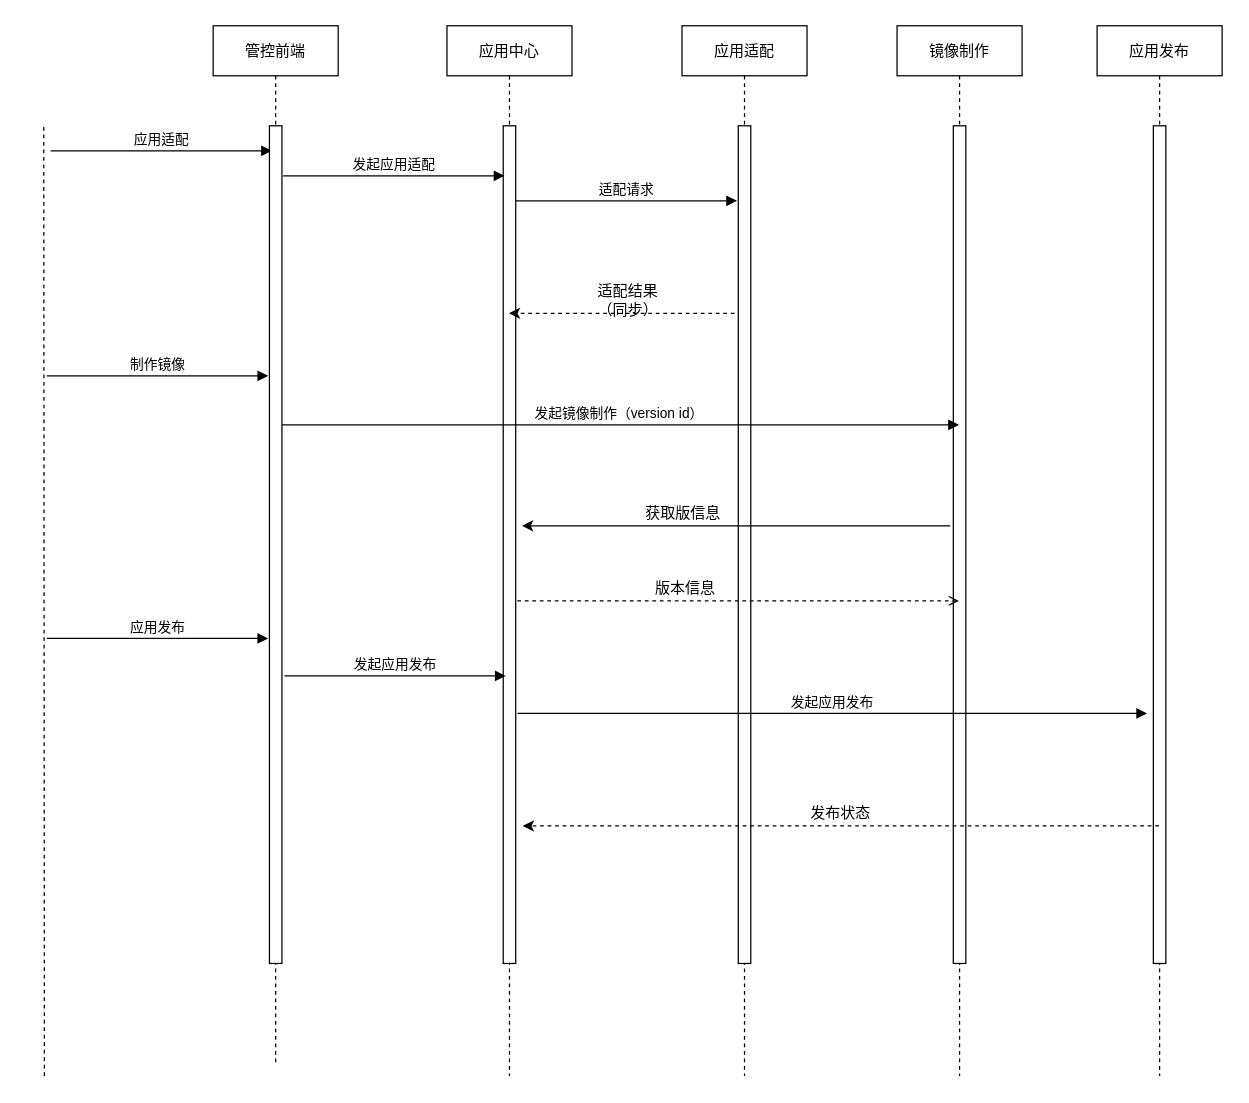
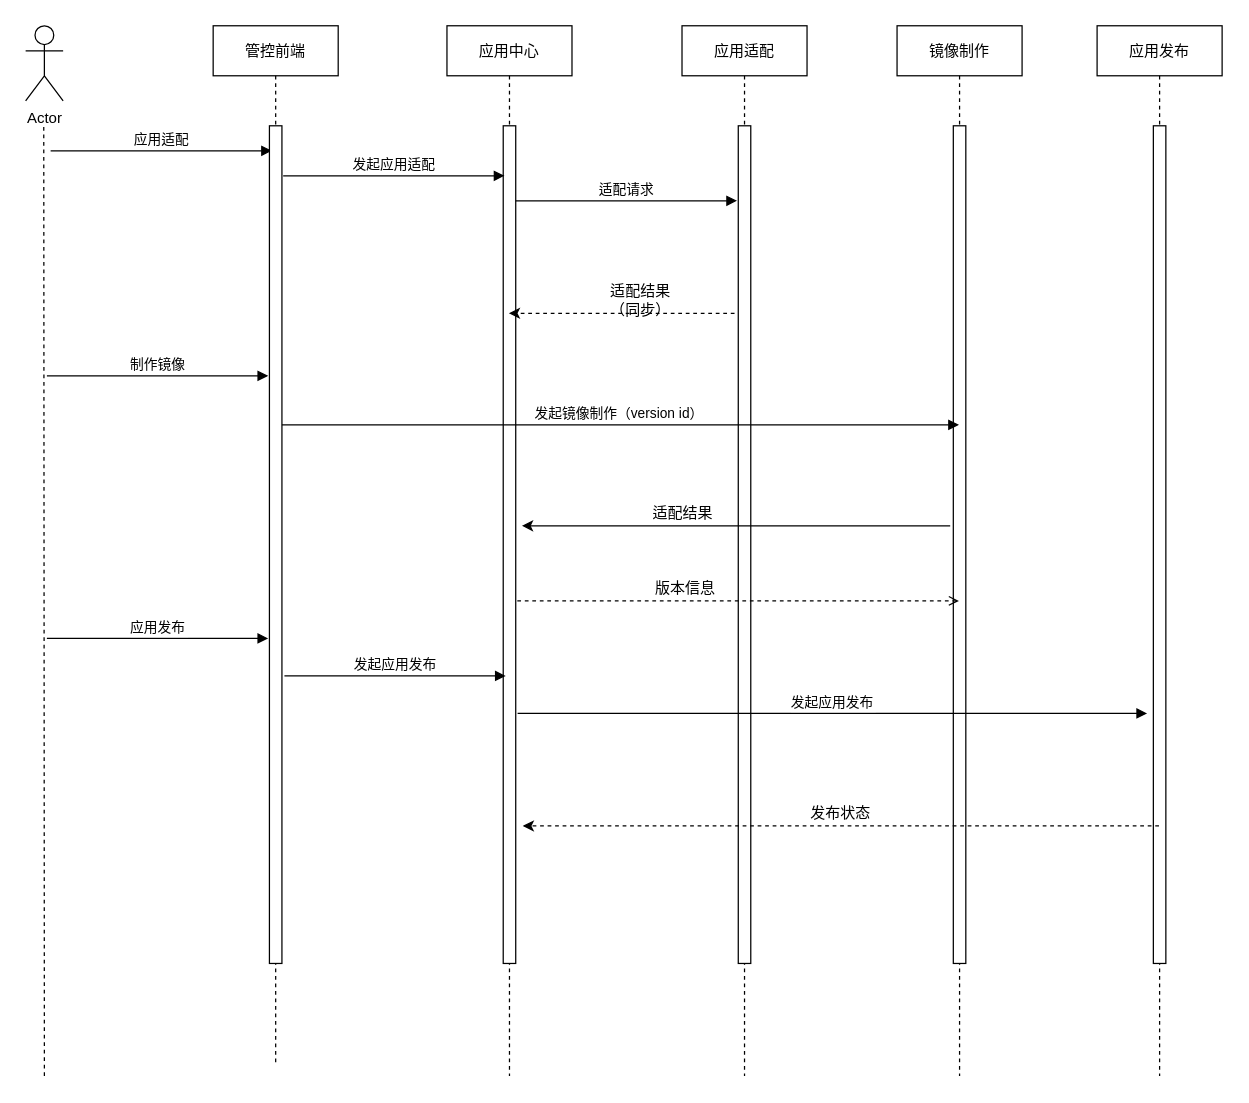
+ <mxCell id="4" value="Actor" style="shape=umlActor;verticalLabelPosition=bottom;verticalAlign=top;html=1;outlineConnect=0;" vertex="1" parent="1"><mxGeometry x="20" y="20" width="30" height="60" as="geometry" /></mxCell>
- <mxCell id="14" value="适配结果（同步）" style="text;html=1;strokeColor=none;fillColor=none;align=center;verticalAlign=middle;whiteSpace=wrap;rounded=0;" vertex="1" parent="1"><mxGeometry x="477" y="230" width="50" height="20" as="geometry" /></mxCell>
+ <mxCell id="14" value="适配结果（同步）" style="text;html=1;strokeColor=none;fillColor=none;align=center;verticalAlign=middle;whiteSpace=wrap;rounded=0;" vertex="1" parent="1"><mxGeometry x="487" y="230" width="50" height="20" as="geometry" /></mxCell>
- <mxCell id="8" value="获取版信息" style="text;html=1;strokeColor=none;fillColor=none;align=center;verticalAlign=middle;whiteSpace=wrap;rounded=0;" vertex="1" parent="6"><mxGeometry x="-30" y="380" width="62" height="20" as="geometry" /></mxCell>
+ <mxCell id="8" value="适配结果" style="text;html=1;strokeColor=none;fillColor=none;align=center;verticalAlign=middle;whiteSpace=wrap;rounded=0;" vertex="1" parent="6"><mxGeometry x="-30" y="380" width="62" height="20" as="geometry" /></mxCell>
